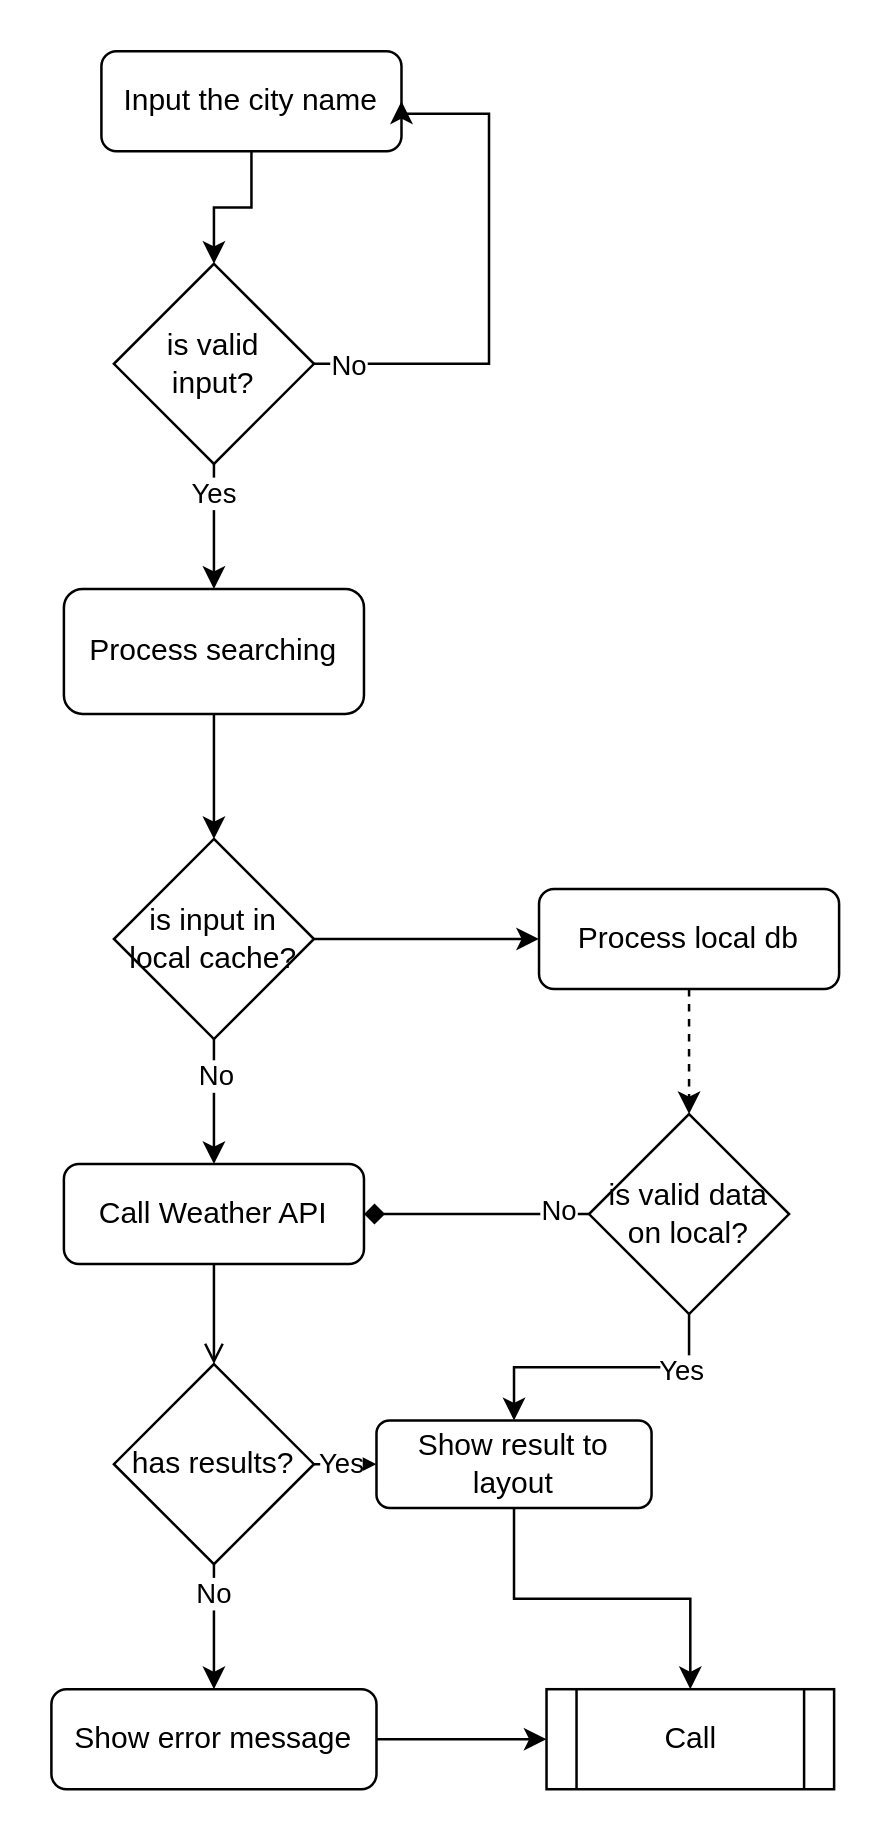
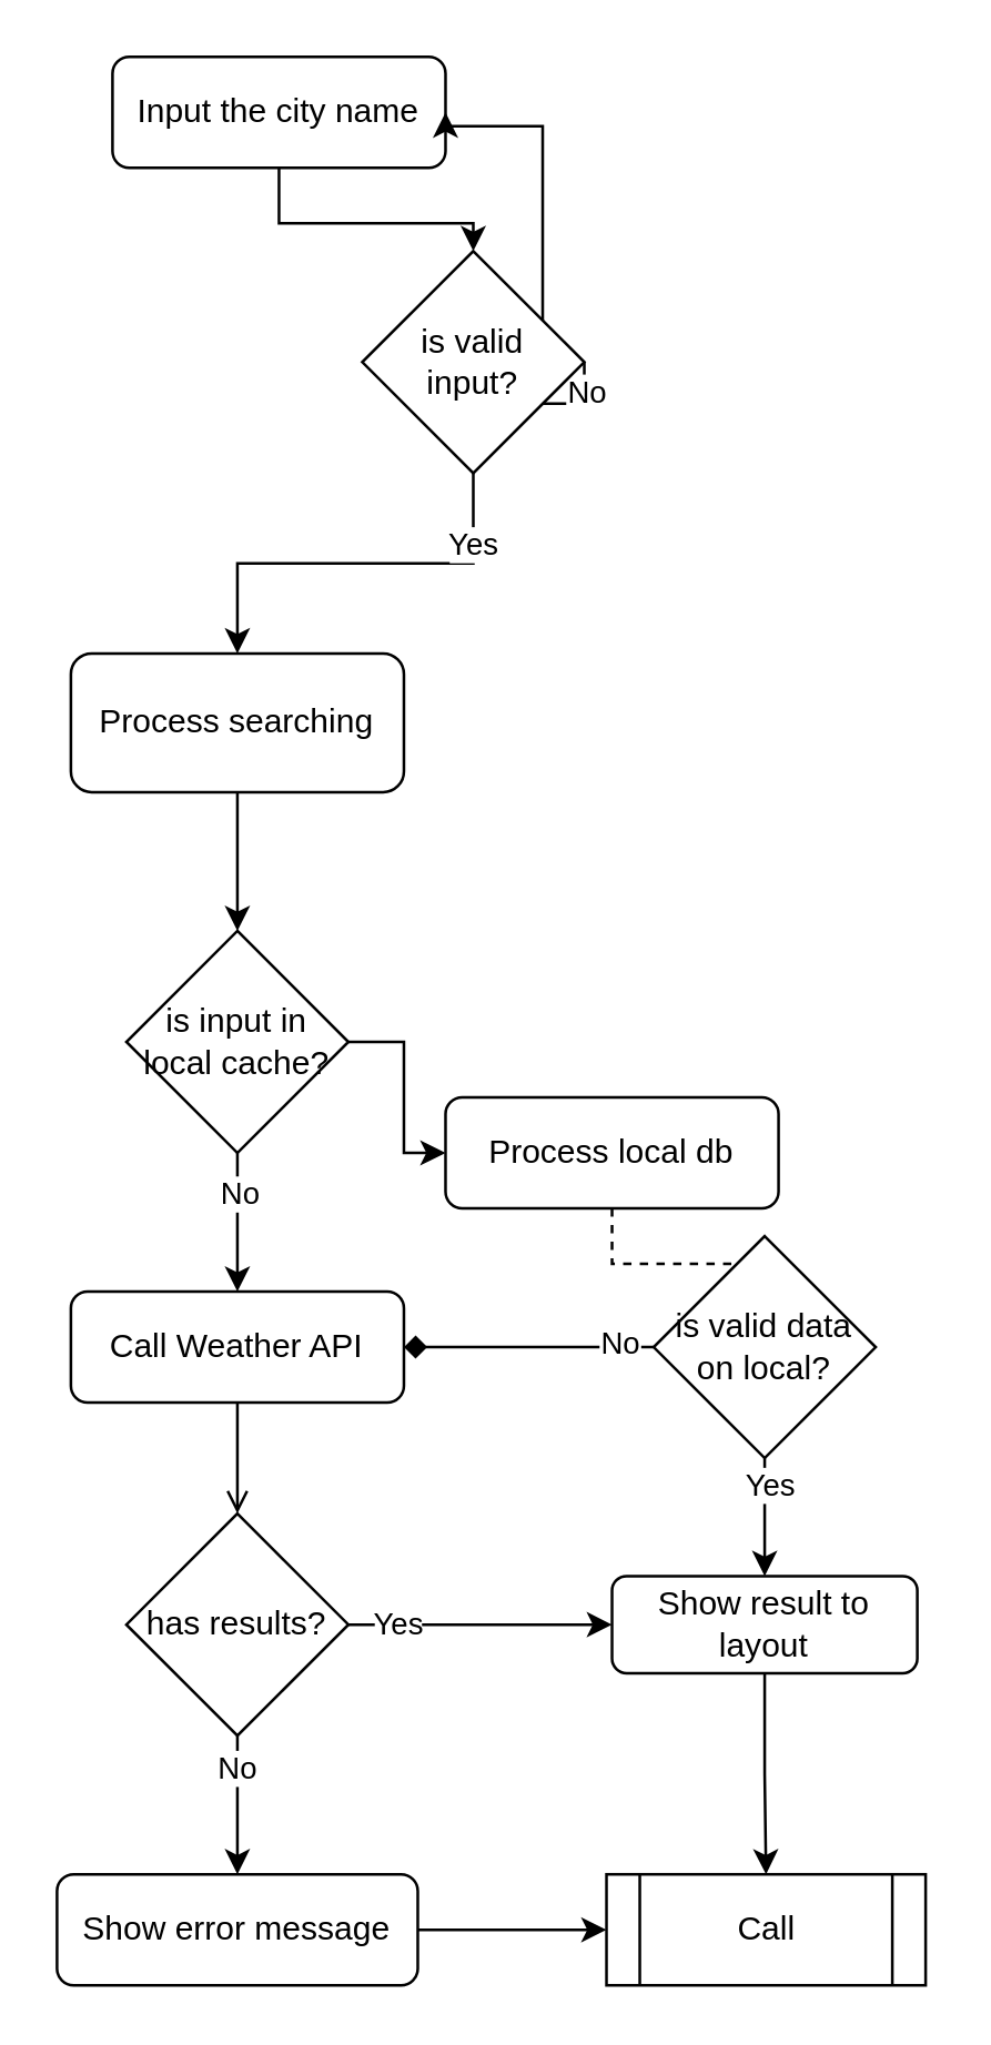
- <mxCell id="8" value="is valid &lt;br&gt;input?" style="rhombus;whiteSpace=wrap;html=1;" vertex="1" parent="1"><mxGeometry x="45" y="105" width="80" height="80" as="geometry" /></mxCell>
+ <mxCell id="8" value="is valid &lt;br&gt;input?" style="rhombus;whiteSpace=wrap;html=1;" vertex="1" parent="1"><mxGeometry x="130" y="90" width="80" height="80" as="geometry" /></mxCell>
- <mxCell id="28" value="Process local db" style="rounded=1;whiteSpace=wrap;html=1;" vertex="1" parent="1"><mxGeometry x="215" y="355" width="120" height="40" as="geometry" /></mxCell>
+ <mxCell id="28" value="Process local db" style="rounded=1;whiteSpace=wrap;html=1;" vertex="1" parent="1"><mxGeometry x="160" y="395" width="120" height="40" as="geometry" /></mxCell>
- <mxCell id="18" value="Show result to layout" style="rounded=1;whiteSpace=wrap;html=1;" vertex="1" parent="1"><mxGeometry x="150" y="567.5" width="110" height="35" as="geometry" /></mxCell>
+ <mxCell id="18" value="Show result to layout" style="rounded=1;whiteSpace=wrap;html=1;" vertex="1" parent="1"><mxGeometry x="220" y="567.5" width="110" height="35" as="geometry" /></mxCell>
